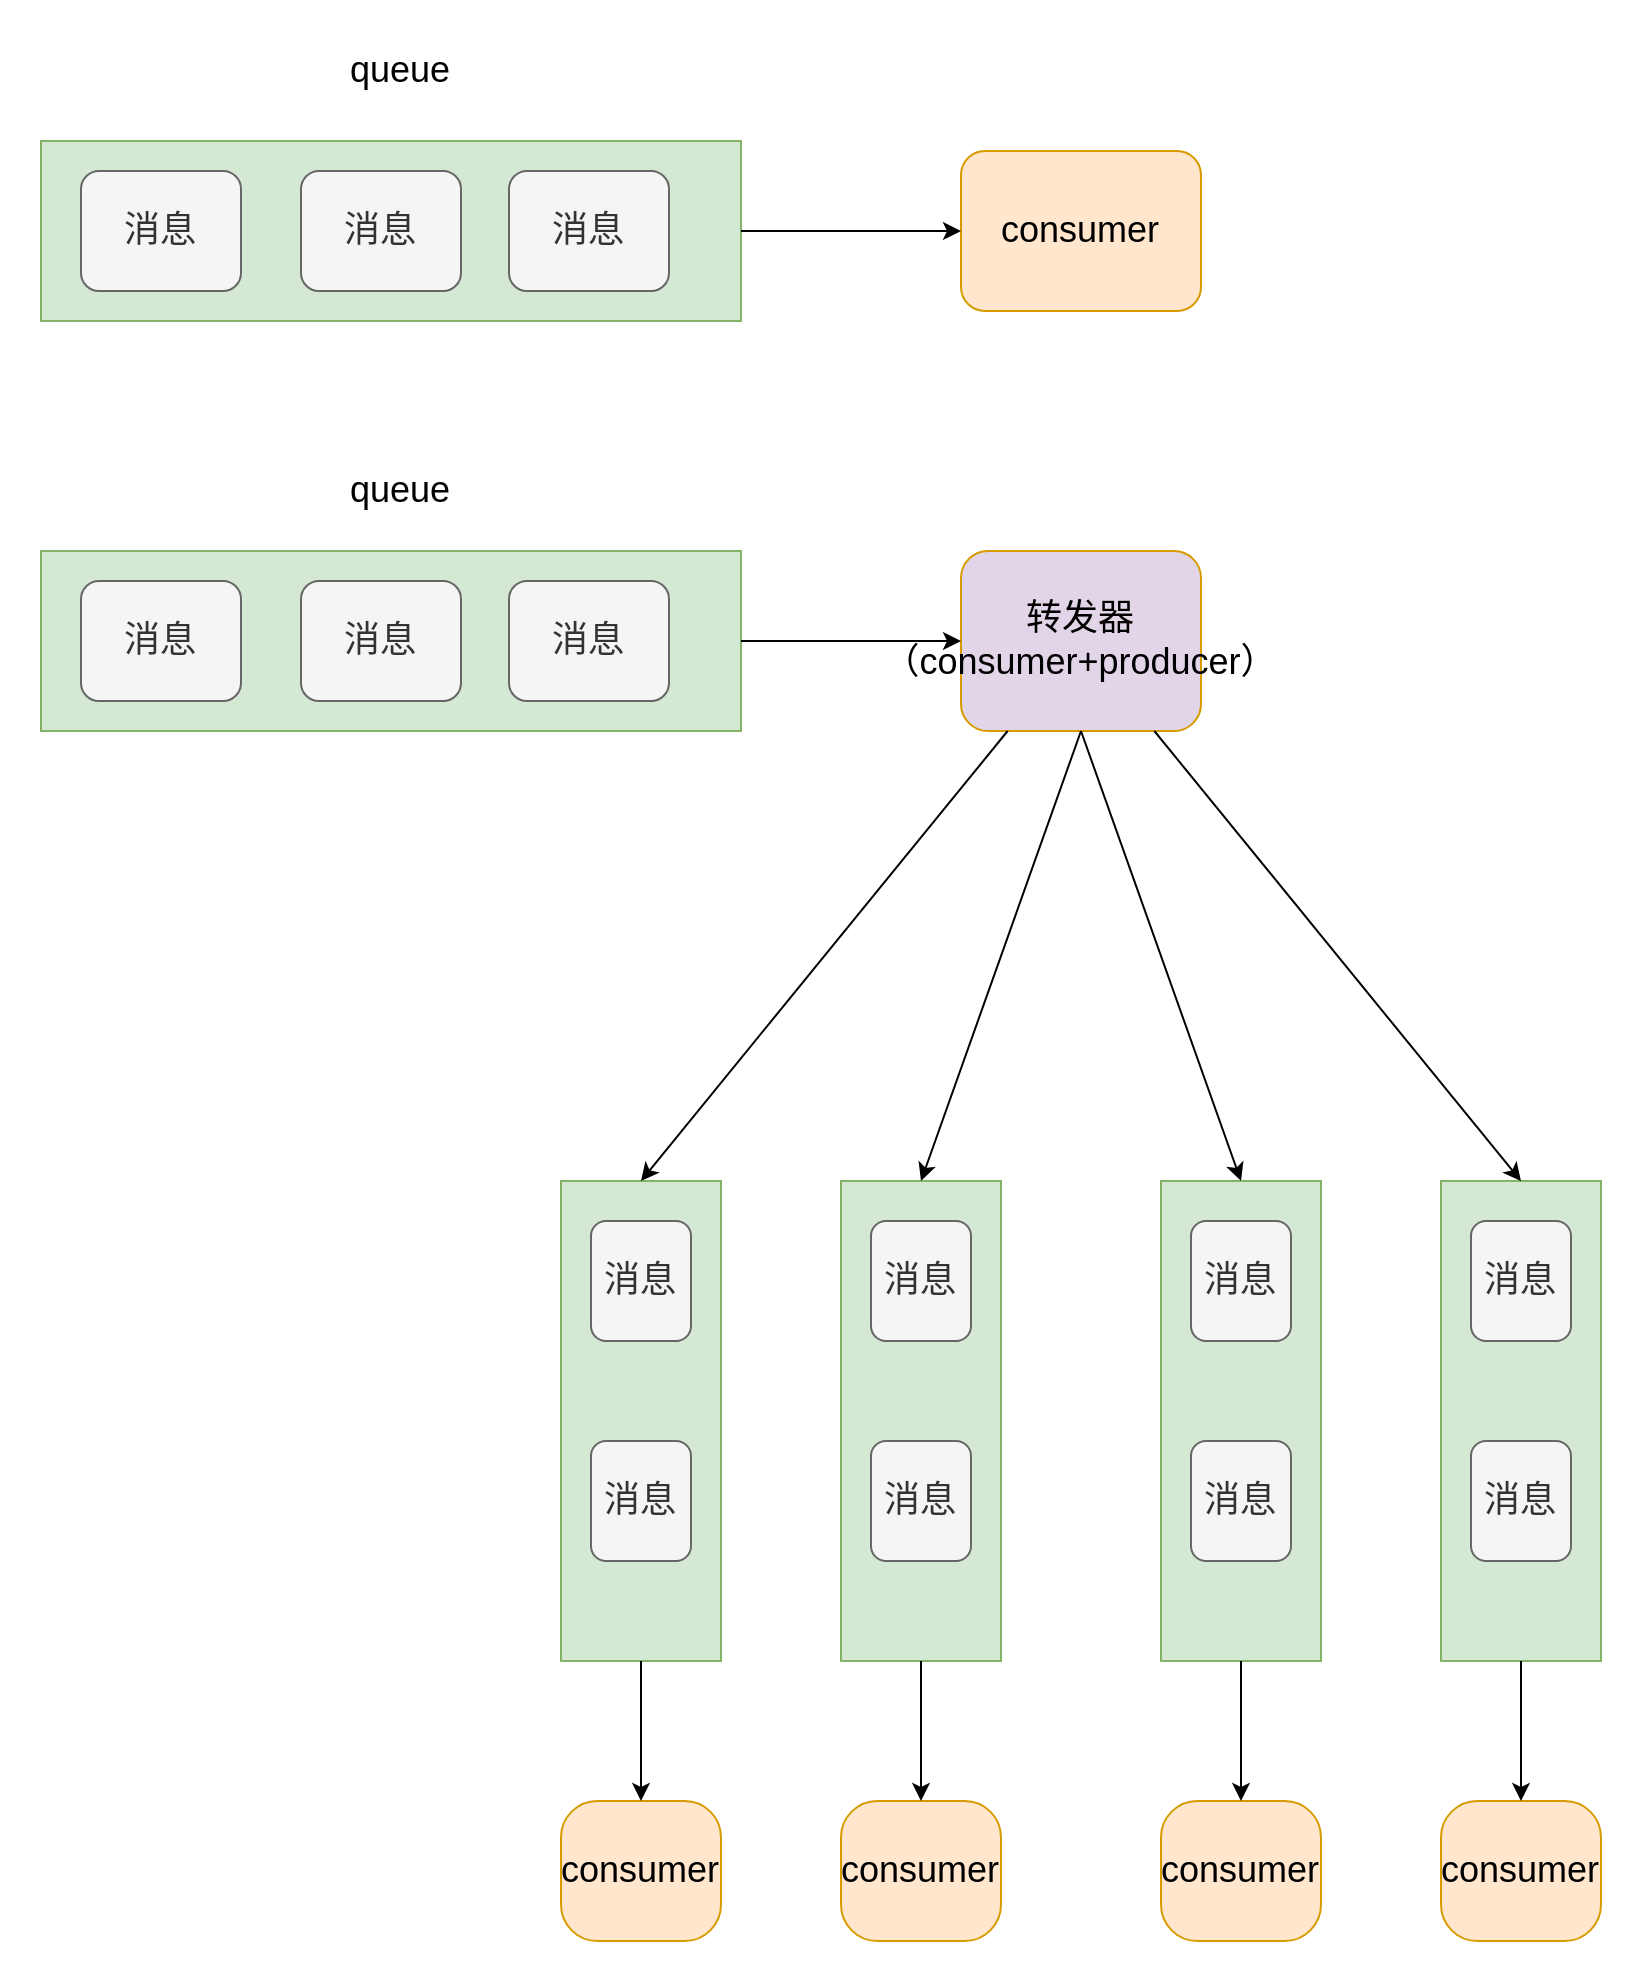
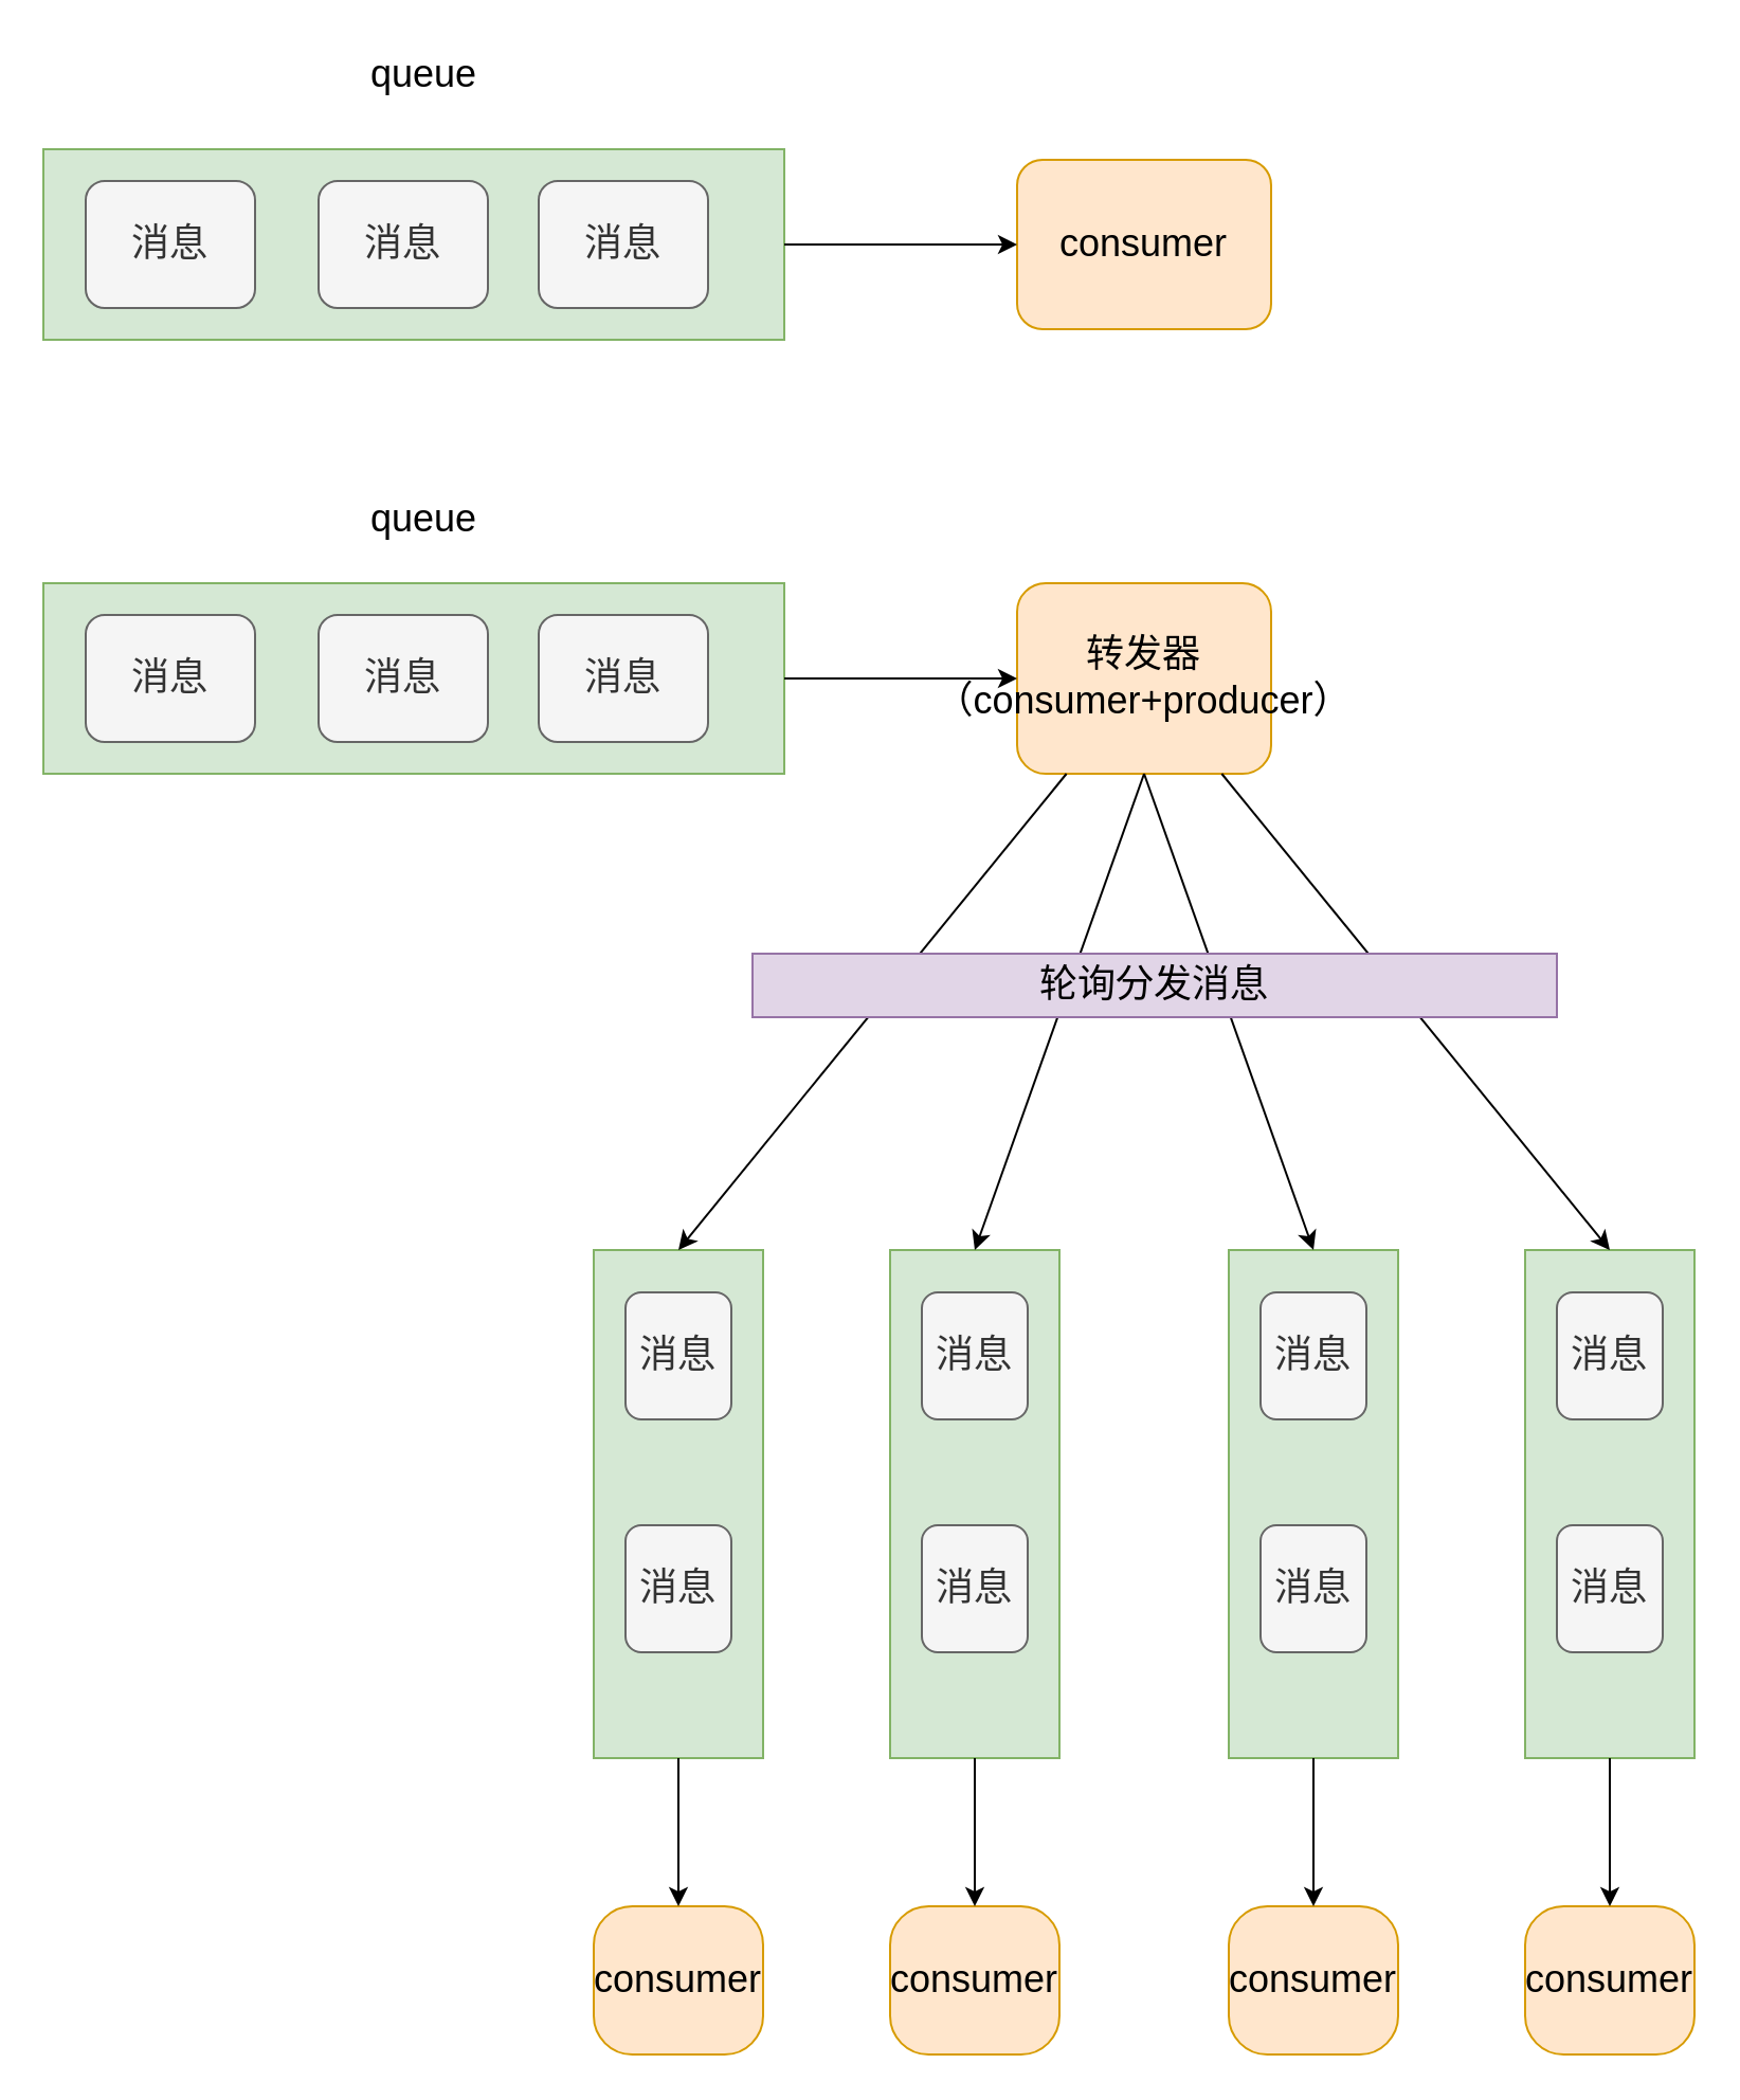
- <mxCell id="9" value="&lt;span style=&quot;font-size: 18px;&quot;&gt;转发器（consumer+producer）&lt;/span&gt;" style="rounded=1;whiteSpace=wrap;html=1;fillColor=#e1d5e7;strokeColor=#d79b00;" vertex="1" parent="1"><mxGeometry x="480" y="275" width="120" height="90" as="geometry" /></mxCell>
+ <mxCell id="9" value="&lt;span style=&quot;font-size: 18px;&quot;&gt;转发器（consumer+producer）&lt;/span&gt;" style="rounded=1;whiteSpace=wrap;html=1;fillColor=#ffe6cc;strokeColor=#d79b00;" vertex="1" parent="1"><mxGeometry x="480" y="275" width="120" height="90" as="geometry" /></mxCell>
+ <mxCell id="40" value="轮询分发消息" style="text;html=1;strokeColor=#9673a6;fillColor=#e1d5e7;align=center;verticalAlign=middle;whiteSpace=wrap;rounded=0;fontSize=18;" vertex="1" parent="1"><mxGeometry x="355" y="450" width="380" height="30" as="geometry" /></mxCell>
